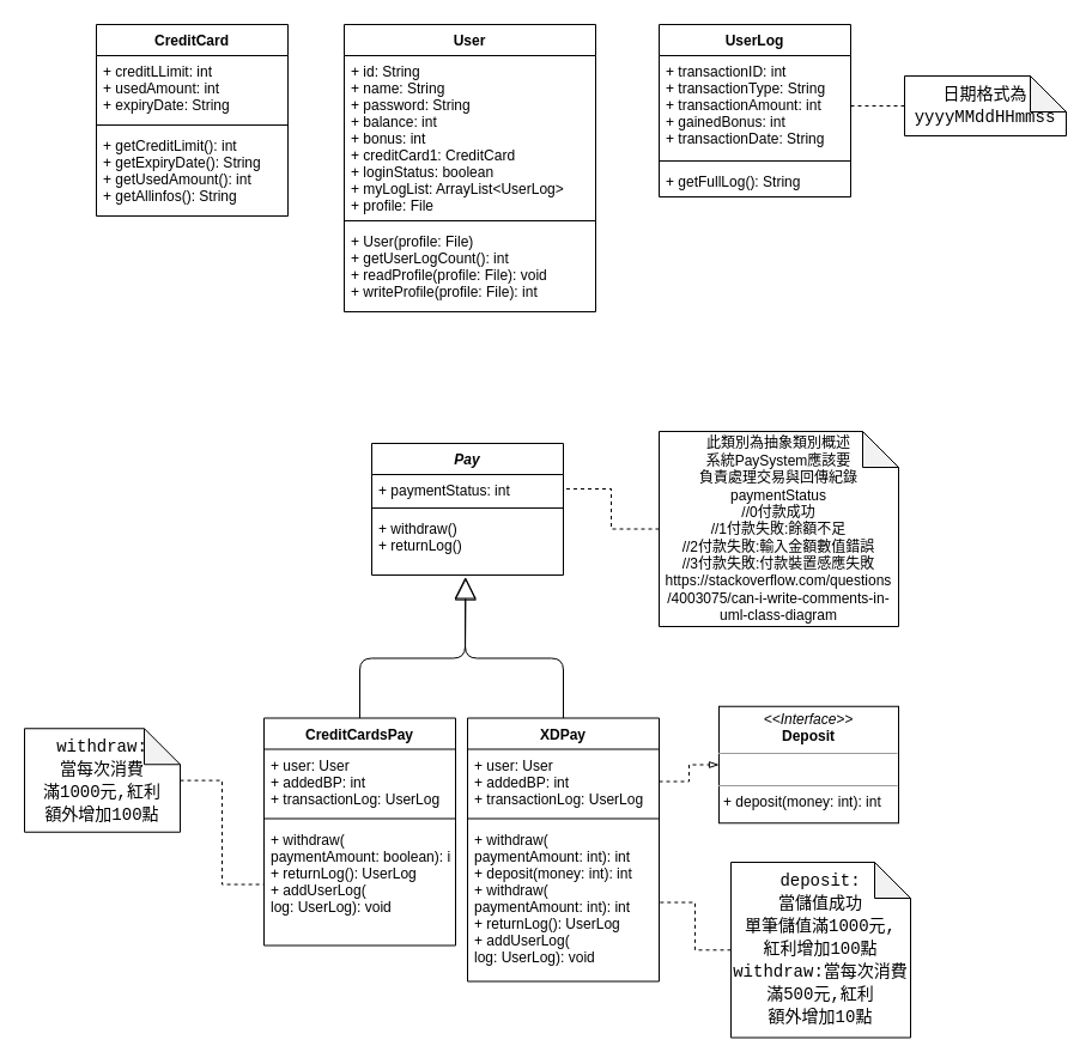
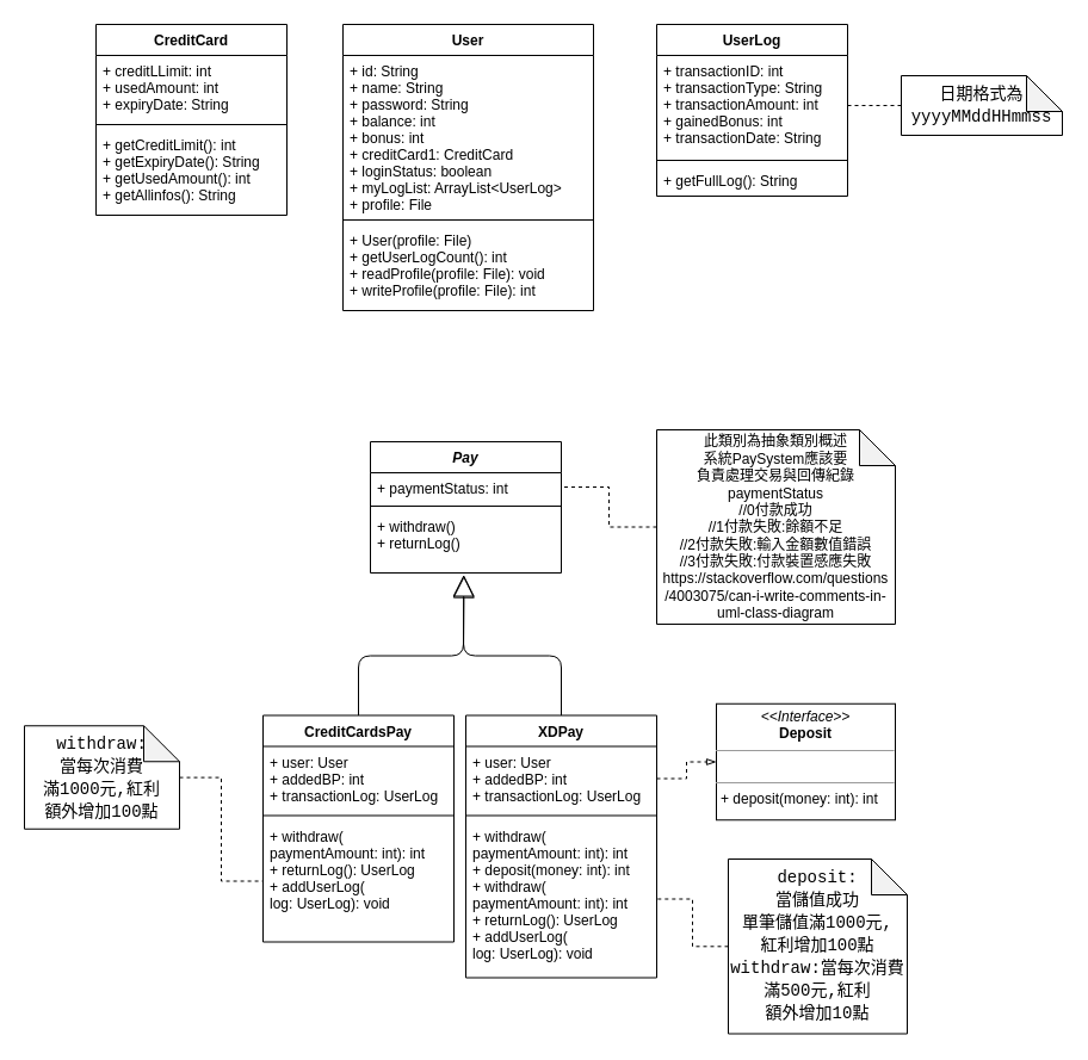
- <mxCell id="18" value="+ withdraw(&#10;paymentAmount: boolean): int&#10;+ returnLog(): UserLog&#10;+ addUserLog(&#10;log: UserLog): void" style="text;strokeColor=none;fillColor=none;align=left;verticalAlign=top;spacingLeft=4;spacingRight=4;overflow=hidden;rotatable=0;points=[[0,0.5],[1,0.5]];portConstraint=eastwest;" parent="15" vertex="1"><mxGeometry y="88" width="160" height="102" as="geometry" /></mxCell>
+ <mxCell id="18" value="+ withdraw(&#10;paymentAmount: int): int&#10;+ returnLog(): UserLog&#10;+ addUserLog(&#10;log: UserLog): void" style="text;strokeColor=none;fillColor=none;align=left;verticalAlign=top;spacingLeft=4;spacingRight=4;overflow=hidden;rotatable=0;points=[[0,0.5],[1,0.5]];portConstraint=eastwest;" parent="15" vertex="1"><mxGeometry y="88" width="160" height="102" as="geometry" /></mxCell>
